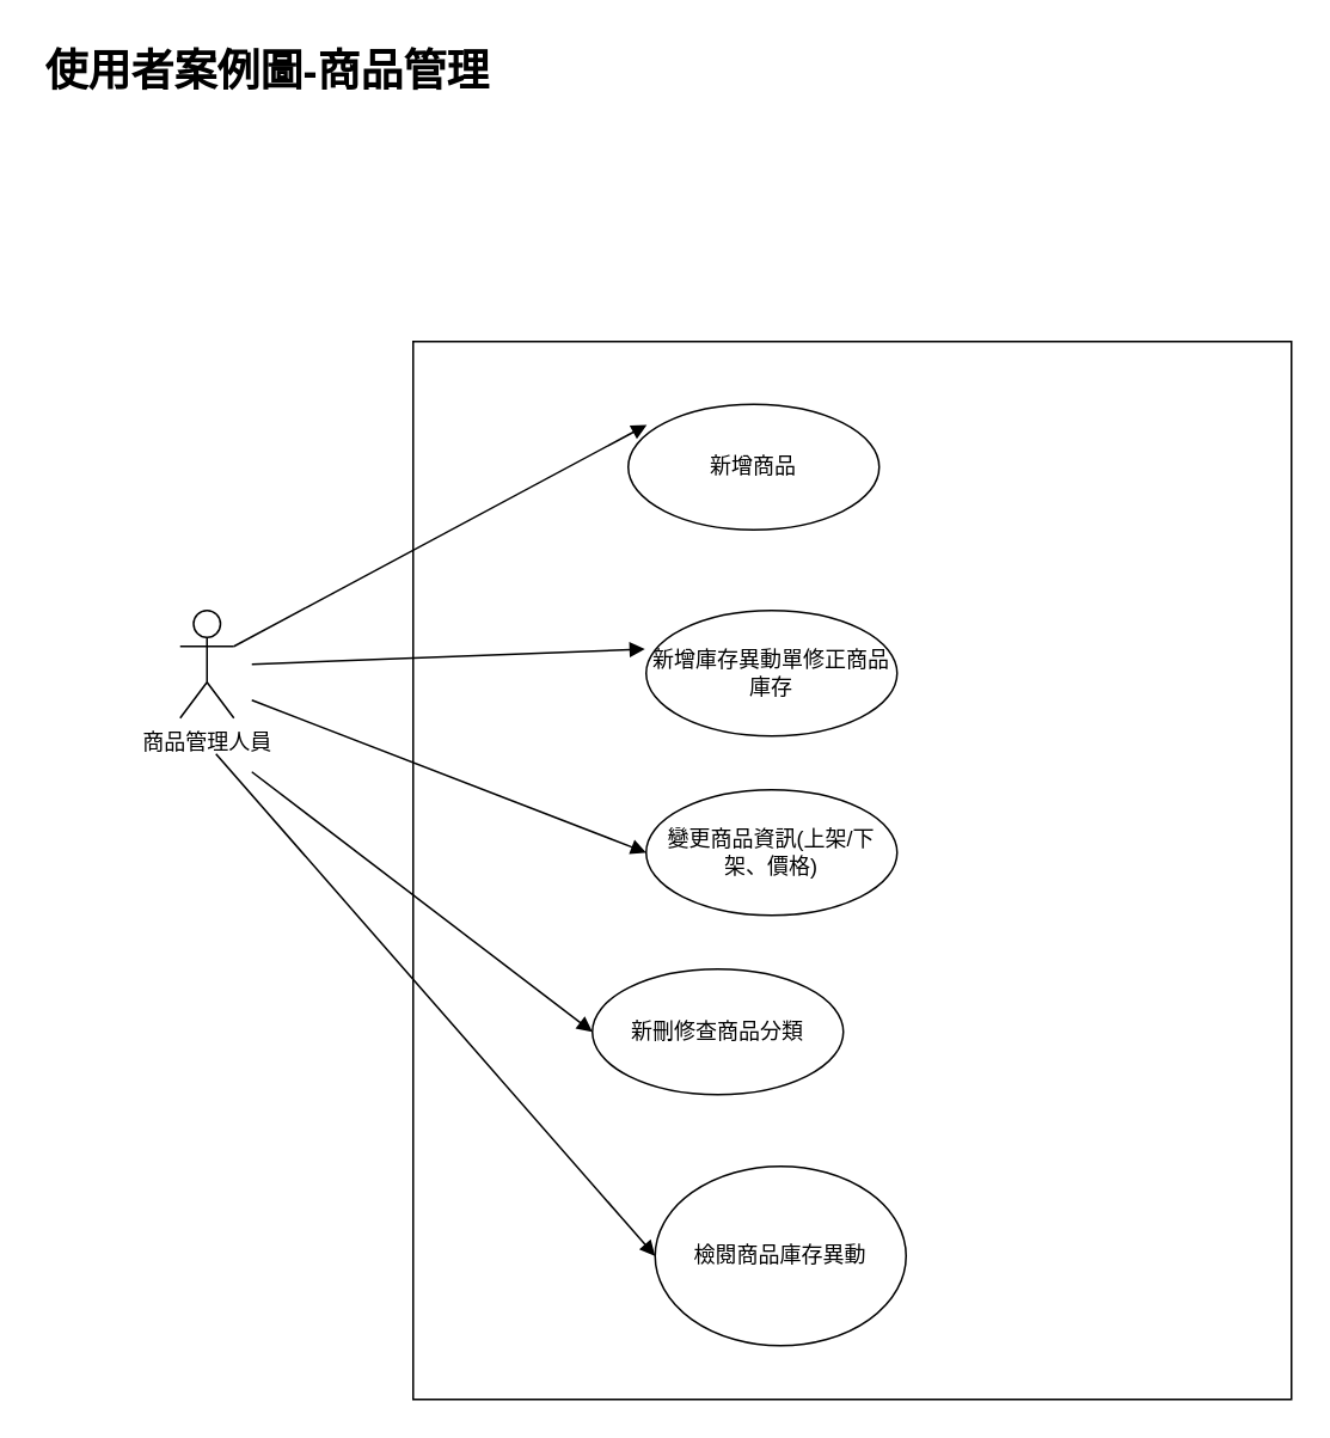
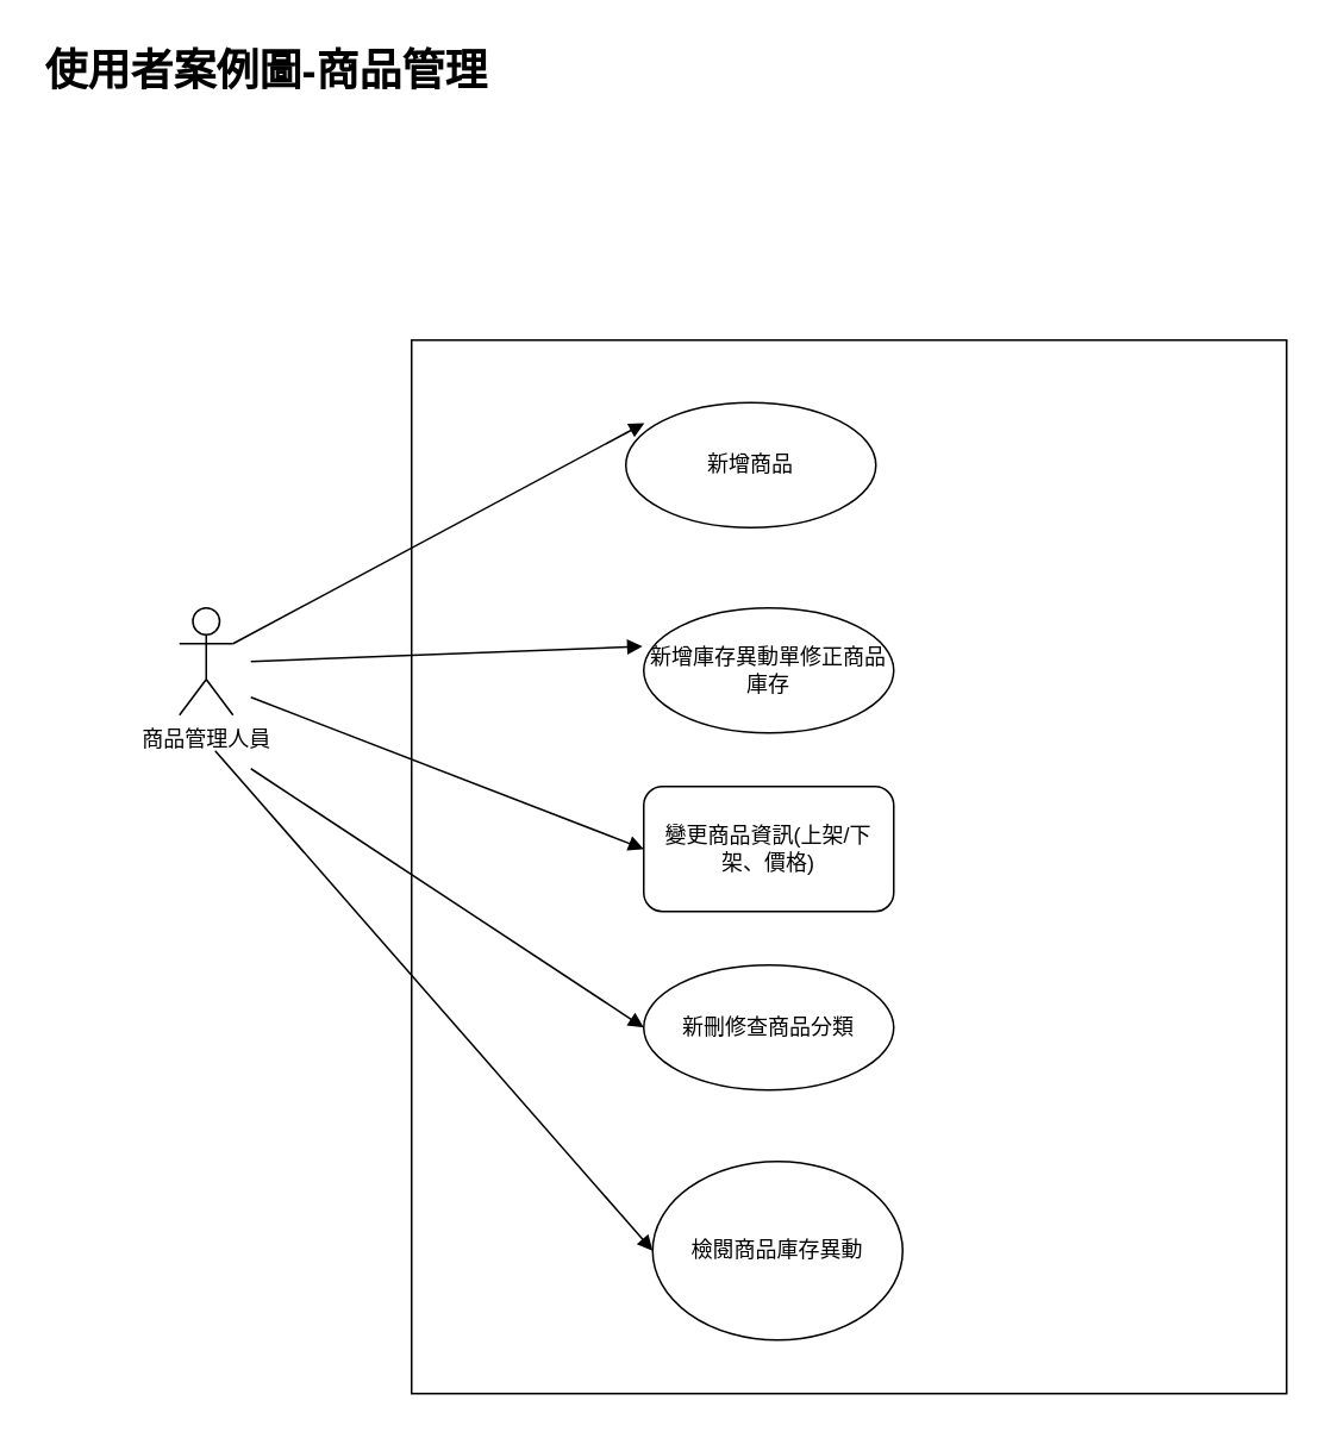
- <mxCell id="9" value="變更商品資訊(上架/下架、價格)" style="ellipse;whiteSpace=wrap;html=1;fontColor=default;strokeColor=default;fillColor=default;" vertex="1" parent="1"><mxGeometry x="360" y="440" width="140" height="70" as="geometry" /></mxCell>
+ <mxCell id="9" value="變更商品資訊(上架/下架、價格)" style="whiteSpace=wrap;html=1;fontColor=default;strokeColor=default;fillColor=default;rounded=1;" vertex="1" parent="1"><mxGeometry x="360" y="440" width="140" height="70" as="geometry" /></mxCell>
- <mxCell id="11" value="新刪修查商品分類" style="ellipse;whiteSpace=wrap;html=1;fontColor=default;strokeColor=default;fillColor=default;" vertex="1" parent="1"><mxGeometry x="330" y="540" width="140" height="70" as="geometry" /></mxCell>
+ <mxCell id="11" value="新刪修查商品分類" style="ellipse;whiteSpace=wrap;html=1;fontColor=default;strokeColor=default;fillColor=default;" vertex="1" parent="1"><mxGeometry x="360" y="540" width="140" height="70" as="geometry" /></mxCell>
